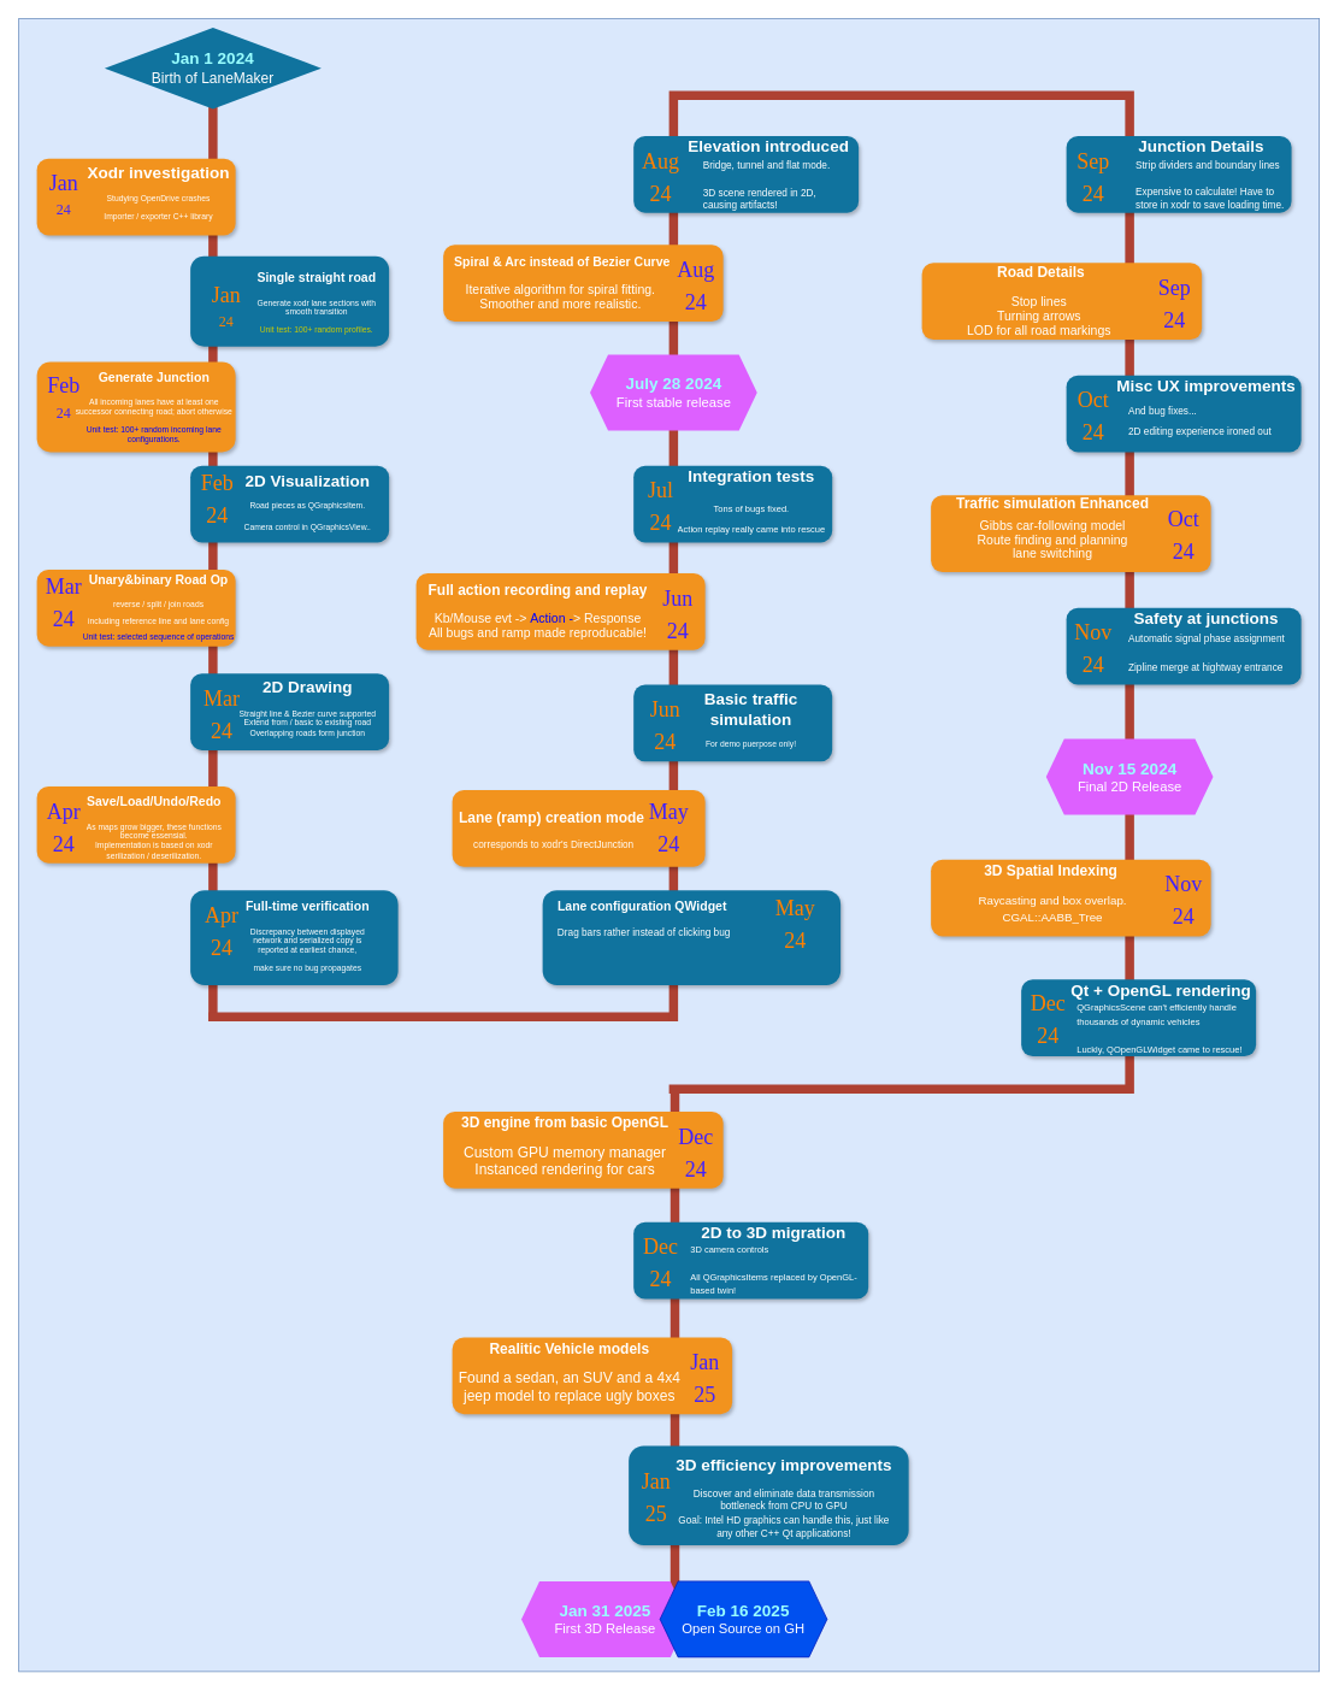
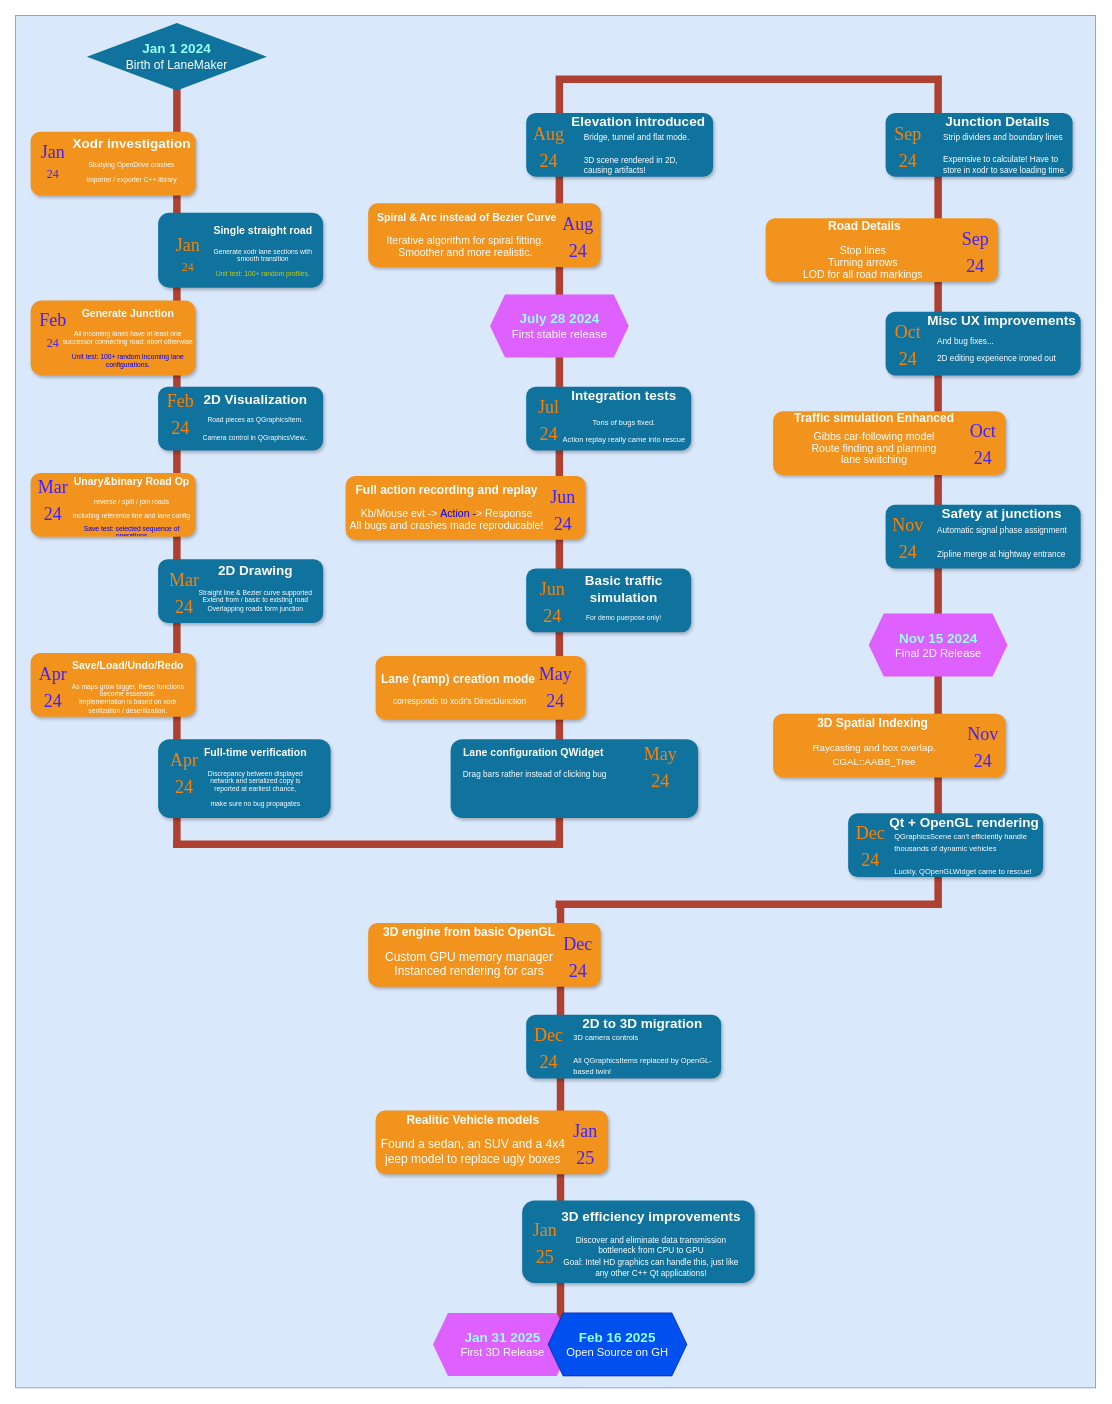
- <mxCell id="42" value="&lt;h1&gt;&lt;span style=&quot;background-color: transparent; color: light-dark(rgb(255, 255, 255), rgb(18, 18, 18));&quot;&gt;&lt;font style=&quot;font-size: 16px;&quot;&gt;Full action recording and replay&lt;/font&gt;&lt;/span&gt;&lt;/h1&gt;&lt;div&gt;&lt;span style=&quot;font-size: 14px;&quot;&gt;Kb/Mouse evt -&amp;gt;&amp;nbsp;&lt;font style=&quot;color: rgb(0, 0, 255);&quot;&gt;Action -&lt;/font&gt;&amp;gt; Response&lt;/span&gt;&lt;/div&gt;&lt;div&gt;&lt;span style=&quot;font-size: 14px;&quot;&gt;All bugs and ramp made reproducable!&lt;/span&gt;&lt;/div&gt;&lt;div&gt;&lt;br&gt;&lt;/div&gt;" style="text;html=1;spacing=5;spacingTop=-20;whiteSpace=wrap;overflow=hidden;strokeColor=none;strokeWidth=4;fillColor=none;gradientColor=#007FFF;fontSize=9;fontColor=#FFFFFF;align=center;" parent="1" vertex="1"><mxGeometry x="460" y="640" width="270" height="87.5" as="geometry" /></mxCell>
+ <mxCell id="42" value="&lt;h1&gt;&lt;span style=&quot;background-color: transparent; color: light-dark(rgb(255, 255, 255), rgb(18, 18, 18));&quot;&gt;&lt;font style=&quot;font-size: 16px;&quot;&gt;Full action recording and replay&lt;/font&gt;&lt;/span&gt;&lt;/h1&gt;&lt;div&gt;&lt;span style=&quot;font-size: 14px;&quot;&gt;Kb/Mouse evt -&amp;gt;&amp;nbsp;&lt;font style=&quot;color: rgb(0, 0, 255);&quot;&gt;Action -&lt;/font&gt;&amp;gt; Response&lt;/span&gt;&lt;/div&gt;&lt;div&gt;&lt;span style=&quot;font-size: 14px;&quot;&gt;All bugs and crashes made reproducable!&lt;/span&gt;&lt;/div&gt;&lt;div&gt;&lt;br&gt;&lt;/div&gt;" style="text;html=1;spacing=5;spacingTop=-20;whiteSpace=wrap;overflow=hidden;strokeColor=none;strokeWidth=4;fillColor=none;gradientColor=#007FFF;fontSize=9;fontColor=#FFFFFF;align=center;" parent="1" vertex="1"><mxGeometry x="460" y="640" width="270" height="87.5" as="geometry" /></mxCell>
- <mxCell id="17" value="&lt;h1&gt;&lt;span style=&quot;font-size: 14px;&quot;&gt;Unary&amp;amp;binary Road Op&lt;/span&gt;&lt;/h1&gt;&lt;p style=&quot;line-height: 100%;&quot;&gt;reverse / split / join roads&lt;/p&gt;&lt;p style=&quot;line-height: 100%;&quot;&gt;including reference line and lane config&lt;/p&gt;&lt;p style=&quot;line-height: 100%;&quot;&gt;&lt;font style=&quot;color: rgb(0, 0, 255);&quot;&gt;Unit test: selected sequence of operations&lt;/font&gt;&lt;/p&gt;" style="text;html=1;spacing=5;spacingTop=-20;whiteSpace=wrap;overflow=hidden;strokeColor=none;strokeWidth=4;fillColor=none;gradientColor=#007FFF;fontSize=9;fontColor=#FFFFFF;align=center;" parent="1" vertex="1"><mxGeometry x="85" y="629" width="180" height="86" as="geometry" /></mxCell>
+ <mxCell id="17" value="&lt;h1&gt;&lt;span style=&quot;font-size: 14px;&quot;&gt;Unary&amp;amp;binary Road Op&lt;/span&gt;&lt;/h1&gt;&lt;p style=&quot;line-height: 100%;&quot;&gt;reverse / split / join roads&lt;/p&gt;&lt;p style=&quot;line-height: 100%;&quot;&gt;including reference line and lane config&lt;/p&gt;&lt;p style=&quot;line-height: 100%;&quot;&gt;&lt;font style=&quot;color: rgb(0, 0, 255);&quot;&gt;Save test: selected sequence of operations&lt;/font&gt;&lt;/p&gt;" style="text;html=1;spacing=5;spacingTop=-20;whiteSpace=wrap;overflow=hidden;strokeColor=none;strokeWidth=4;fillColor=none;gradientColor=#007FFF;fontSize=9;fontColor=#FFFFFF;align=center;" parent="1" vertex="1"><mxGeometry x="85" y="629" width="180" height="86" as="geometry" /></mxCell>
